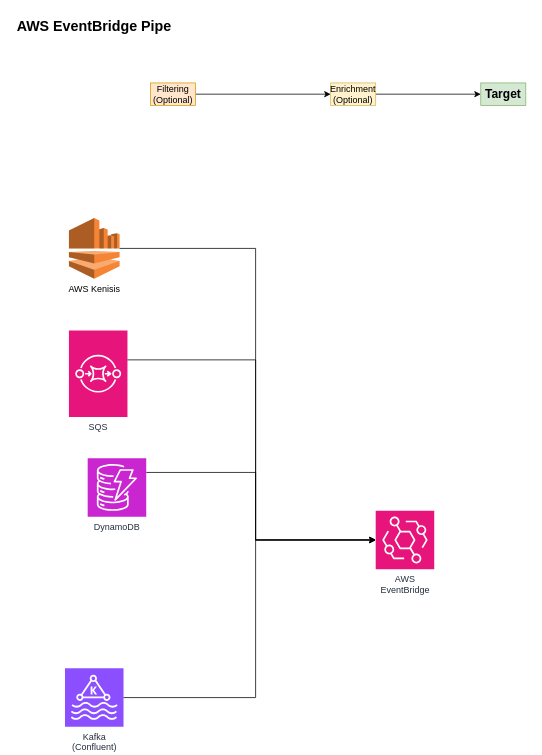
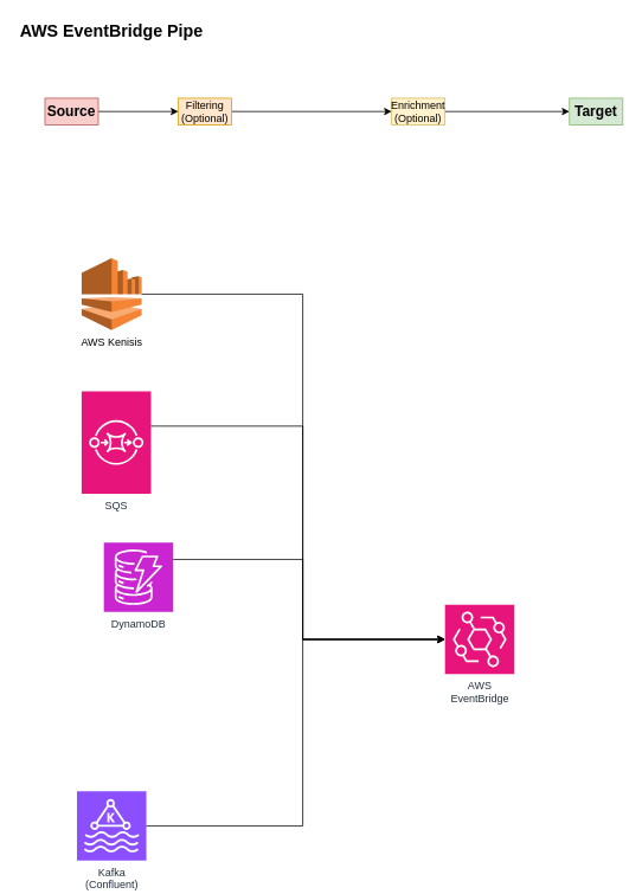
+ <mxCell id="5" value="Source" style="text;html=1;align=center;verticalAlign=middle;whiteSpace=wrap;rounded=0;fontStyle=1;fontSize=16;fillColor=#f8cecc;strokeColor=#b85450;" parent="1" vertex="1"><mxGeometry x="50" y="110" width="60" height="30" as="geometry" /></mxCell>
+ <mxCell id="4" style="edgeStyle=orthogonalEdgeStyle;rounded=0;orthogonalLoop=1;jettySize=auto;html=1;entryX=0;entryY=0.5;entryDx=0;entryDy=0;" parent="1" source="5" target="8" edge="1"><mxGeometry relative="1" as="geometry" /></mxCell>
